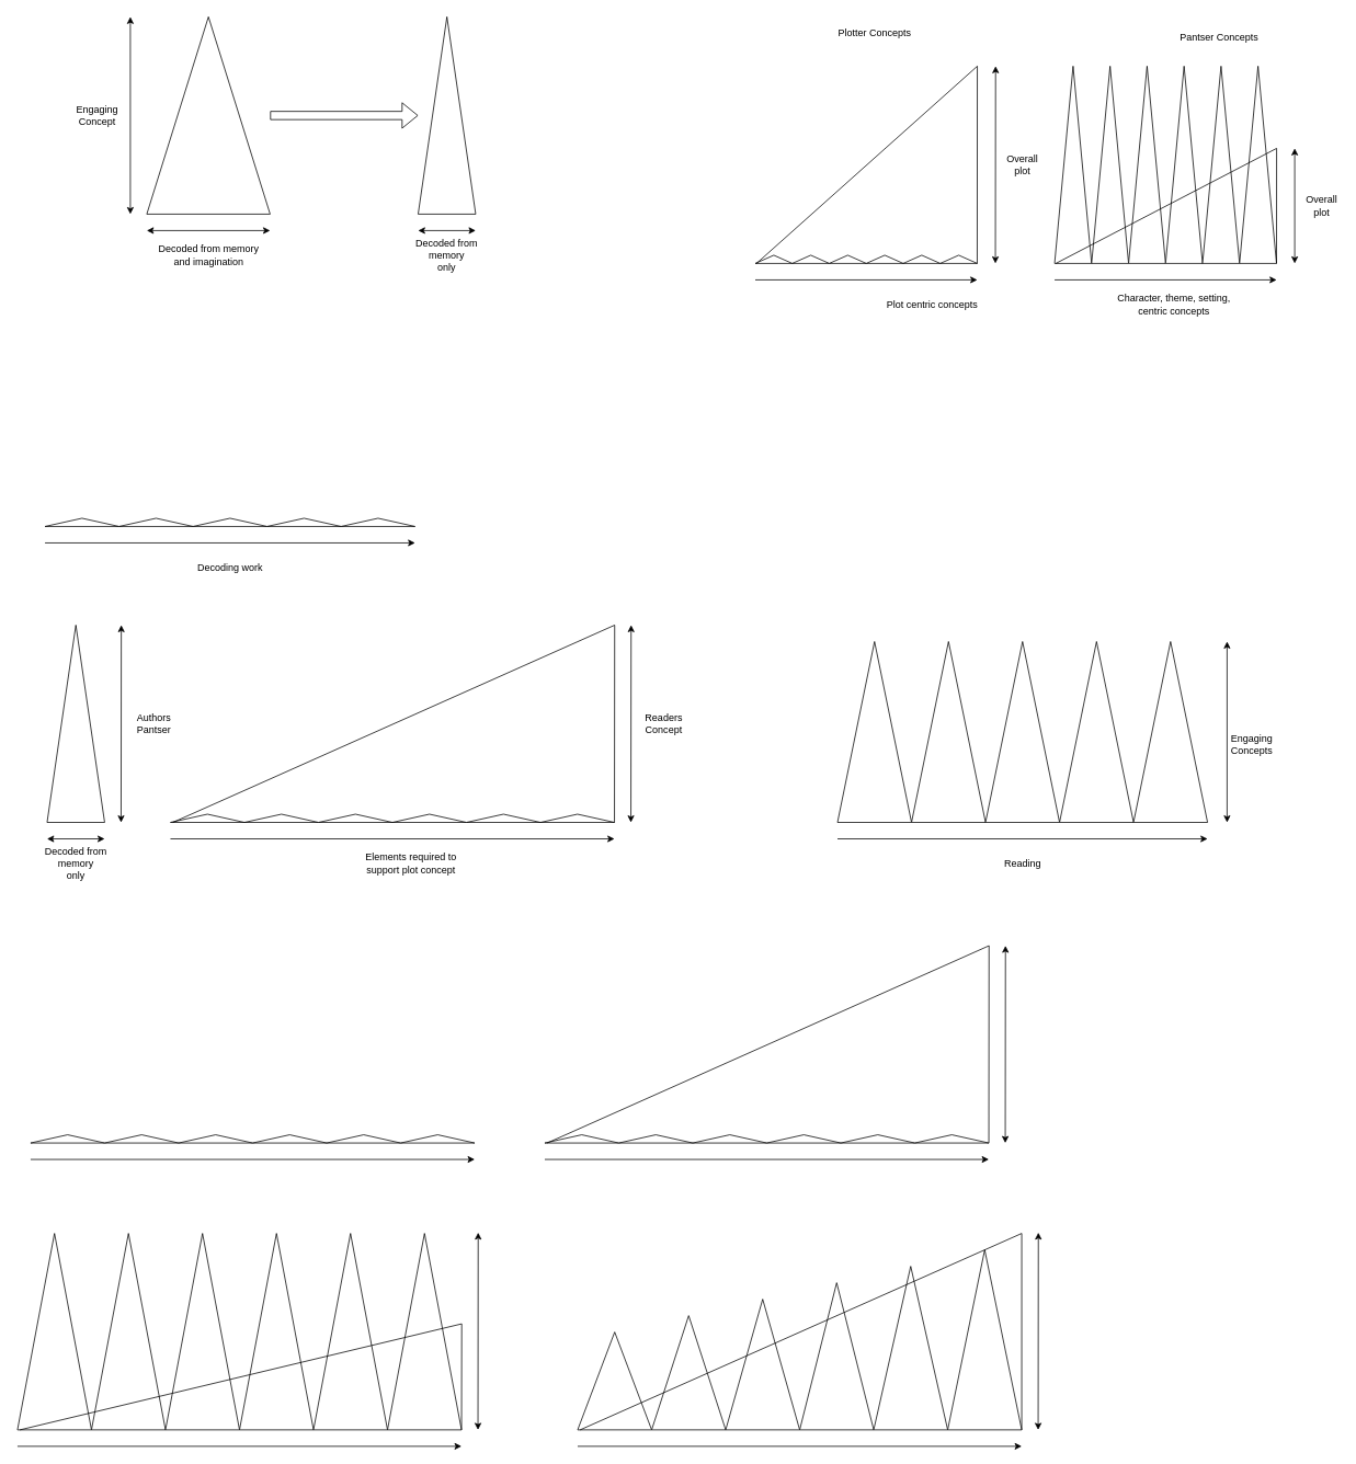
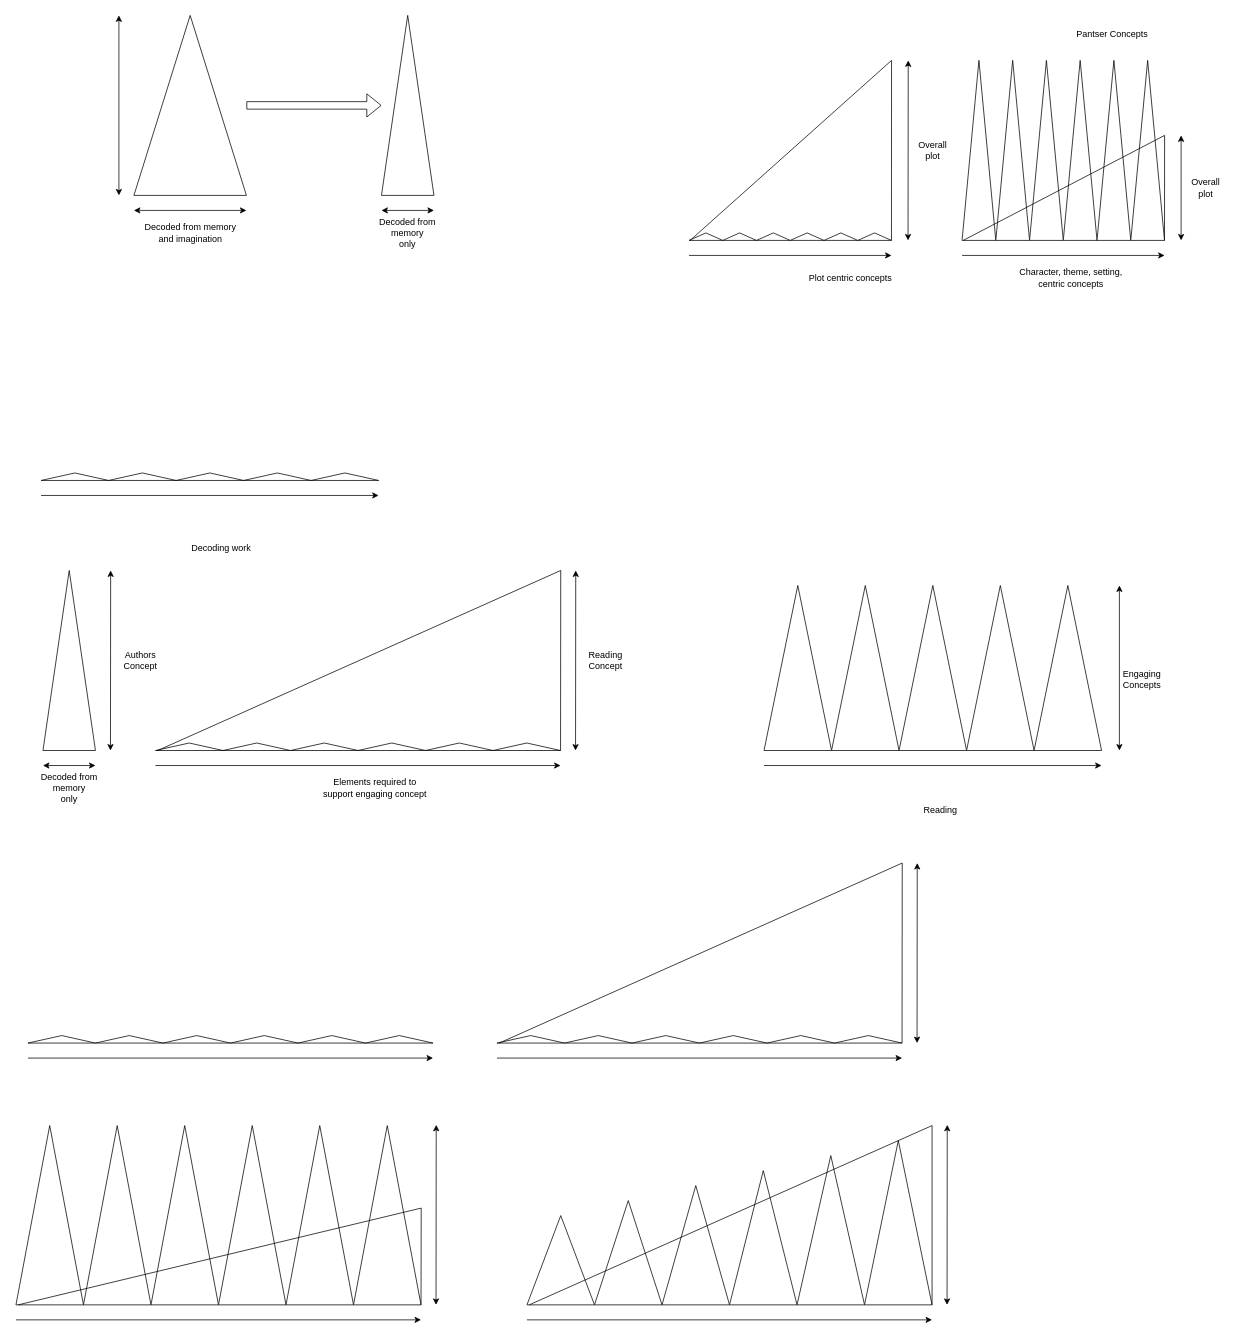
- <mxCell id="70" value="Plotter Concepts" style="text;html=1;strokeColor=none;fillColor=none;align=center;verticalAlign=middle;whiteSpace=wrap;rounded=0;" parent="1" vertex="1"><mxGeometry x="990.5" y="30" width="145" height="20" as="geometry" /></mxCell>
- <mxCell id="5" value="Engaging Concept" style="text;html=1;strokeColor=none;fillColor=none;align=center;verticalAlign=middle;whiteSpace=wrap;rounded=0;" parent="1" vertex="1"><mxGeometry x="98" y="130" width="40" height="20" as="geometry" /></mxCell>
- <mxCell id="29" value="Decoding work" style="text;html=1;strokeColor=none;fillColor=none;align=center;verticalAlign=middle;whiteSpace=wrap;rounded=0;" parent="1" vertex="1"><mxGeometry x="206.75" y="680" width="145" height="20" as="geometry" /></mxCell>
+ <mxCell id="29" value="Decoding work" style="text;html=1;strokeColor=none;fillColor=none;align=center;verticalAlign=middle;whiteSpace=wrap;rounded=0;" parent="1" vertex="1"><mxGeometry x="221.75" y="720" width="145" height="20" as="geometry" /></mxCell>
- <mxCell id="34" value="Authors Pantser" style="text;html=1;strokeColor=none;fillColor=none;align=center;verticalAlign=middle;whiteSpace=wrap;rounded=0;" parent="1" vertex="1"><mxGeometry x="166.75" y="870" width="40" height="20" as="geometry" /></mxCell>
+ <mxCell id="34" value="Authors Concept" style="text;html=1;strokeColor=none;fillColor=none;align=center;verticalAlign=middle;whiteSpace=wrap;rounded=0;" parent="1" vertex="1"><mxGeometry x="166.75" y="870" width="40" height="20" as="geometry" /></mxCell>
- <mxCell id="20" value="Readers Concept" style="text;html=1;strokeColor=none;fillColor=none;align=center;verticalAlign=middle;whiteSpace=wrap;rounded=0;" parent="1" vertex="1"><mxGeometry x="786.75" y="870" width="40" height="20" as="geometry" /></mxCell>
+ <mxCell id="20" value="Reading Concept" style="text;html=1;strokeColor=none;fillColor=none;align=center;verticalAlign=middle;whiteSpace=wrap;rounded=0;" parent="1" vertex="1"><mxGeometry x="786.75" y="870" width="40" height="20" as="geometry" /></mxCell>
- <mxCell id="22" value="Elements required to support plot concept" style="text;html=1;strokeColor=none;fillColor=none;align=center;verticalAlign=middle;whiteSpace=wrap;rounded=0;" parent="1" vertex="1"><mxGeometry x="426.75" y="1040" width="145" height="20" as="geometry" /></mxCell>
+ <mxCell id="22" value="Elements required to support engaging concept" style="text;html=1;strokeColor=none;fillColor=none;align=center;verticalAlign=middle;whiteSpace=wrap;rounded=0;" parent="1" vertex="1"><mxGeometry x="426.75" y="1040" width="145" height="20" as="geometry" /></mxCell>
- <mxCell id="41" value="Reading" style="text;html=1;strokeColor=none;fillColor=none;align=center;verticalAlign=middle;whiteSpace=wrap;rounded=0;" parent="1" vertex="1"><mxGeometry x="1170.5" y="1040" width="145" height="20" as="geometry" /></mxCell>
+ <mxCell id="41" value="Reading" style="text;html=1;strokeColor=none;fillColor=none;align=center;verticalAlign=middle;whiteSpace=wrap;rounded=0;" parent="1" vertex="1"><mxGeometry x="1180.5" y="1070" width="145" height="20" as="geometry" /></mxCell>
